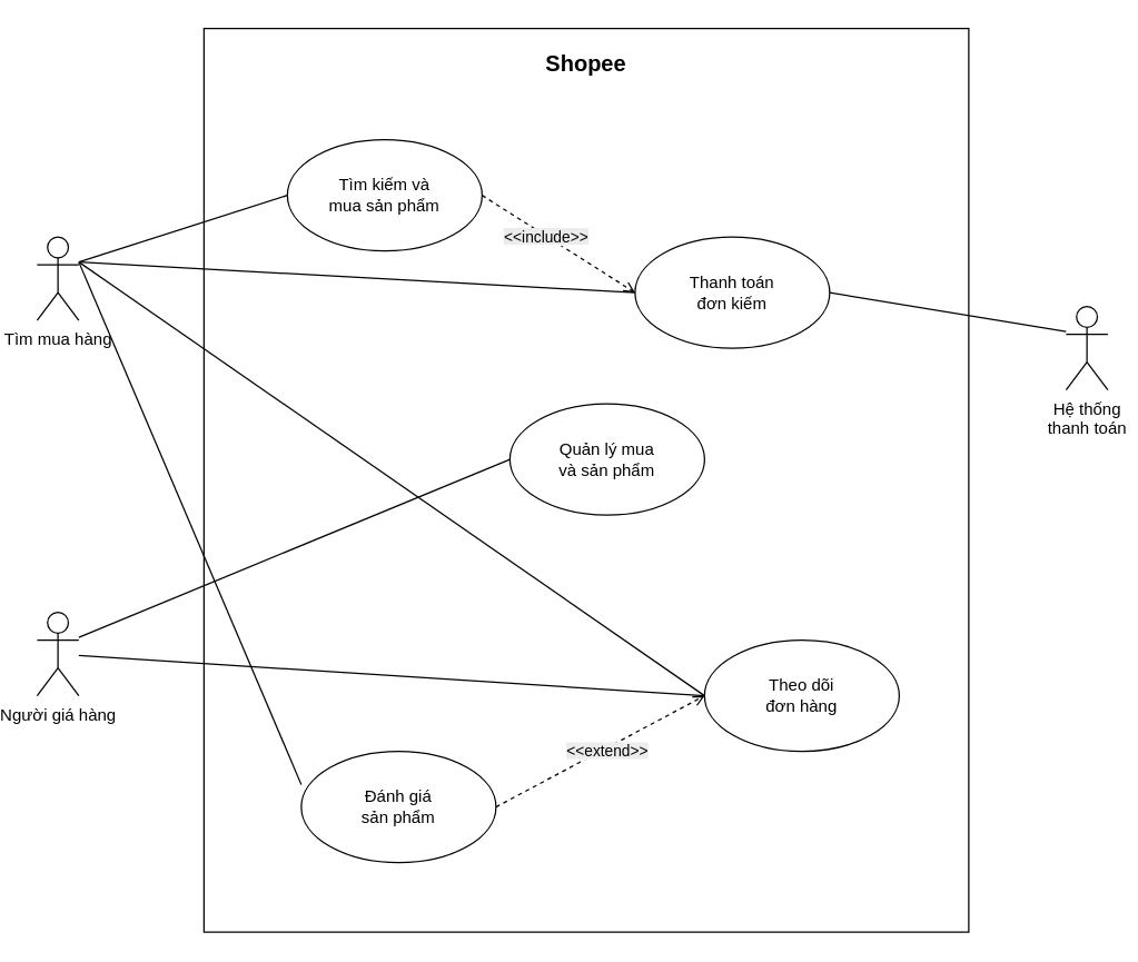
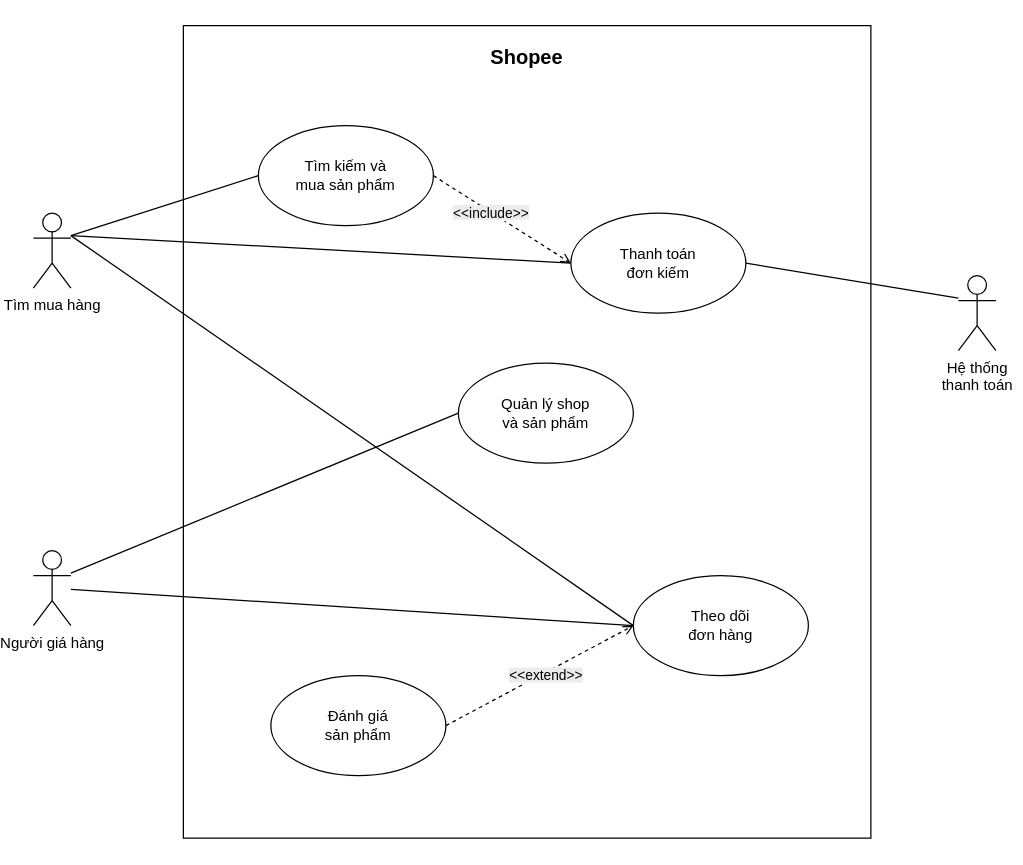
- <mxCell id="9" value="Quản lý mua&#10;và sản phẩm" style="ellipse;whiteSpace=wrap;html=1;" parent="1" vertex="1"><mxGeometry x="360" y="290" width="140" height="80" as="geometry" /></mxCell>
+ <mxCell id="9" value="Quản lý shop&#10;và sản phẩm" style="ellipse;whiteSpace=wrap;html=1;" parent="1" vertex="1"><mxGeometry x="360" y="290" width="140" height="80" as="geometry" /></mxCell>
- <mxCell id="14" value="" style="endArrow=none;html=1;exitX=1;exitY=0.3;exitDx=0;exitDy=0;exitPerimeter=0;entryX=0;entryY=0.3;entryDx=0;entryDy=0;entryPerimeter=0;" parent="1" source="4" target="10" edge="1"><mxGeometry width="50" height="50" relative="1" as="geometry"><mxPoint x="380" y="320" as="sourcePoint" /><mxPoint x="430" y="270" as="targetPoint" /></mxGeometry></mxCell>
